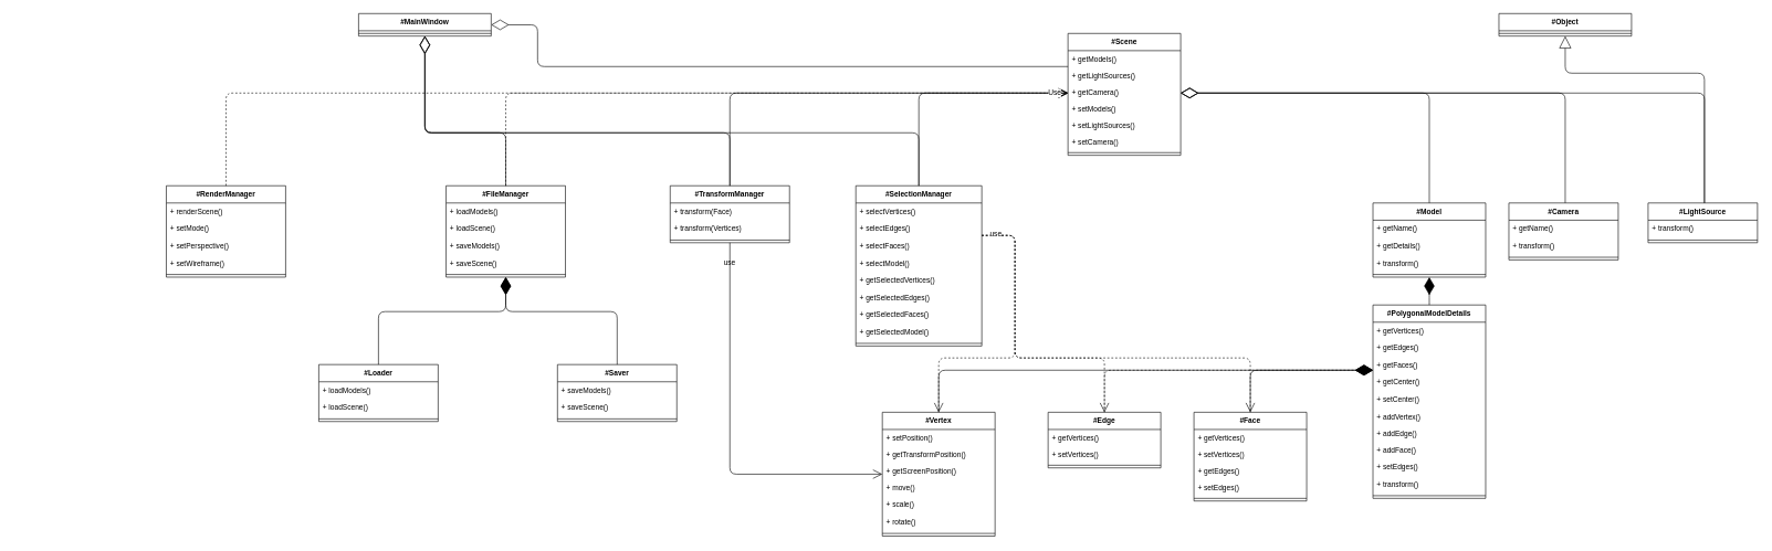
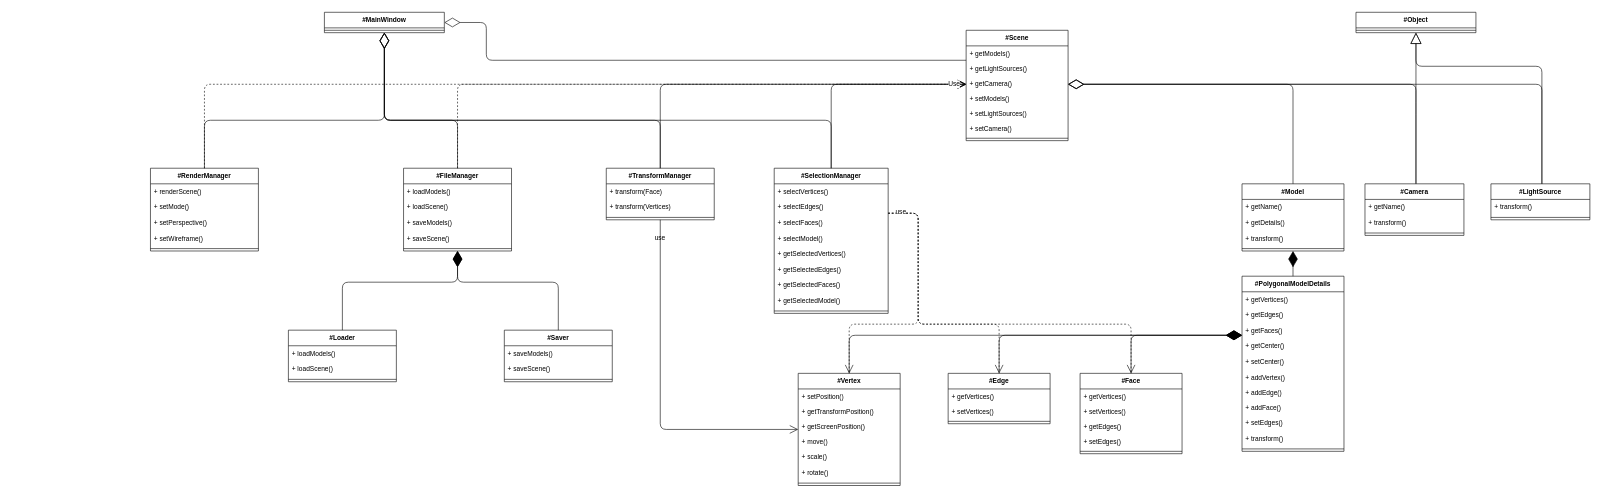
+ <mxCell id="4" value="" style="edgeStyle=elbowEdgeStyle;orthogonalLoop=1;jettySize=auto;endArrow=block;endFill=0;endSize=16;entryX=0.5;entryY=1;entryDx=0;entryDy=0;fontSize=11;labelBorderColor=none;labelBackgroundColor=none;fontFamily=Helvetica;elbow=vertical;" parent="1" source="5" target="2" edge="1"><mxGeometry relative="1" as="geometry"><mxPoint x="2040" y="480" as="targetPoint" /><Array as="points"><mxPoint x="2360" y="180" /></Array><mxPoint x="2470" y="675" as="sourcePoint" /></mxGeometry></mxCell>
+ <mxCell id="71" value="" style="endArrow=diamondThin;endFill=0;endSize=24;fontSize=11;labelBorderColor=none;labelBackgroundColor=none;fontFamily=Helvetica;edgeStyle=elbowEdgeStyle;elbow=vertical;" parent="1" source="46" target="69" edge="1"><mxGeometry width="160" relative="1" as="geometry"><mxPoint x="760" y="711" as="sourcePoint" /><mxPoint x="760" y="578.5" as="targetPoint" /><Array as="points"><mxPoint x="490" y="200" /></Array></mxGeometry></mxCell>
- <mxCell id="64" value="" style="endArrow=diamondThin;endFill=1;endSize=24;fontSize=11;labelBorderColor=none;labelBackgroundColor=none;fontFamily=Helvetica;edgeStyle=elbowEdgeStyle;elbow=vertical;dashed=1;" parent="1" source="42" target="22" edge="1"><mxGeometry width="160" relative="1" as="geometry"><mxPoint x="1620" y="630" as="sourcePoint" /><mxPoint x="2490" y="682" as="targetPoint" /><Array as="points"><mxPoint x="2030" y="558.5" /></Array></mxGeometry></mxCell>
+ <mxCell id="64" value="" style="endArrow=diamondThin;endFill=1;endSize=24;fontSize=11;labelBorderColor=none;labelBackgroundColor=none;fontFamily=Helvetica;edgeStyle=elbowEdgeStyle;elbow=vertical;" parent="1" source="42" target="22" edge="1"><mxGeometry width="160" relative="1" as="geometry"><mxPoint x="1620" y="630" as="sourcePoint" /><mxPoint x="2490" y="682" as="targetPoint" /><Array as="points"><mxPoint x="2030" y="558.5" /></Array></mxGeometry></mxCell>
